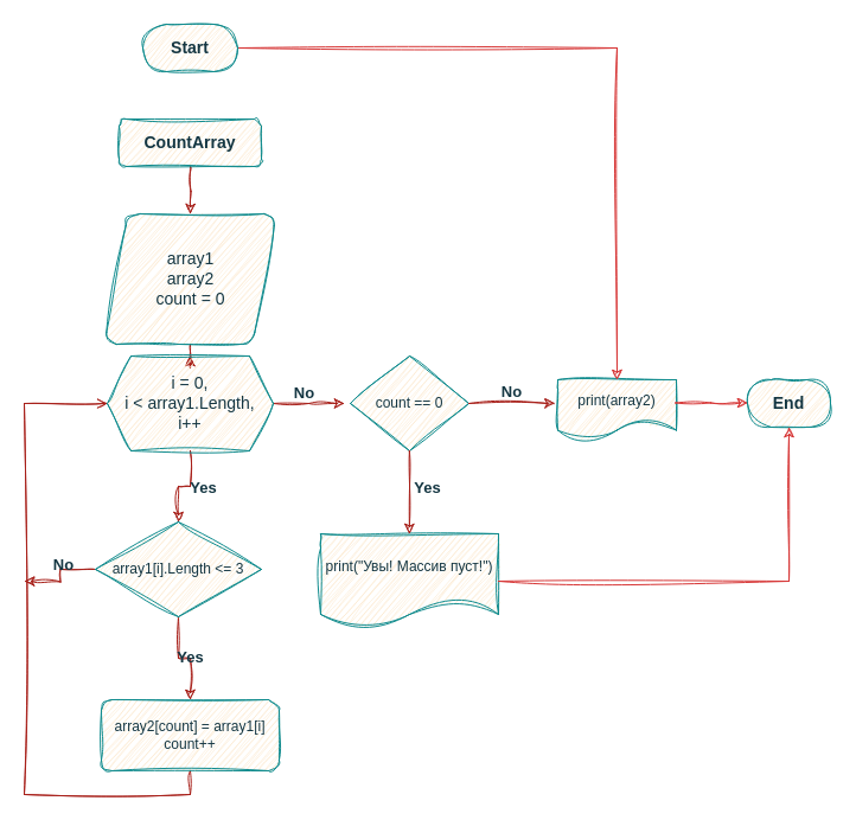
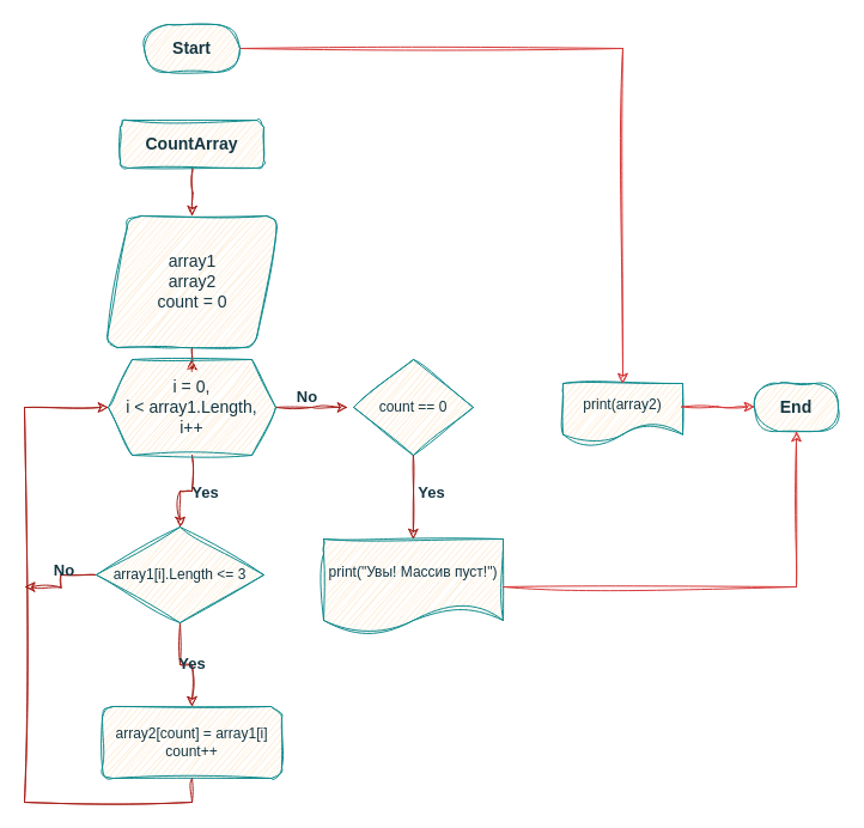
- <mxCell id="23" style="edgeStyle=orthogonalEdgeStyle;rounded=0;orthogonalLoop=1;jettySize=auto;html=1;exitX=1;exitY=0.5;exitDx=0;exitDy=0;entryX=-0.024;entryY=0.399;entryDx=0;entryDy=0;entryPerimeter=0;labelBackgroundColor=none;strokeColor=#A8201A;fontColor=default;sketch=1;curveFitting=1;jiggle=2;" parent="1" source="18" target="20" edge="1"><mxGeometry relative="1" as="geometry"><mxPoint x="450" y="339.71" as="targetPoint" /><mxPoint x="400" y="340" as="sourcePoint" /></mxGeometry></mxCell>
- <mxCell id="24" value="No" style="edgeLabel;html=1;align=center;verticalAlign=middle;resizable=0;points=[];fontStyle=1;fontSize=13;labelBackgroundColor=none;fontColor=#143642;sketch=1;curveFitting=1;jiggle=2;" parent="23" vertex="1" connectable="0"><mxGeometry x="-0.174" y="-1" relative="1" as="geometry"><mxPoint x="5" y="-11" as="offset" /></mxGeometry></mxCell>
- <mxCell id="16" style="edgeStyle=orthogonalEdgeStyle;rounded=0;orthogonalLoop=1;jettySize=auto;html=1;exitX=0.5;exitY=1;exitDx=0;exitDy=0;entryX=0;entryY=0.5;entryDx=0;entryDy=0;labelBackgroundColor=none;strokeColor=#A8201A;fontColor=default;sketch=1;curveFitting=1;jiggle=2;endArrow=open;" parent="1" source="17" target="10" edge="1"><mxGeometry relative="1" as="geometry"><mxPoint x="50" y="340" as="targetPoint" /><Array as="points"><mxPoint x="160" y="670" /><mxPoint x="20" y="670" /><mxPoint x="20" y="340" /></Array></mxGeometry></mxCell>
+ <mxCell id="16" style="edgeStyle=orthogonalEdgeStyle;rounded=0;orthogonalLoop=1;jettySize=auto;html=1;exitX=0.5;exitY=1;exitDx=0;exitDy=0;entryX=0;entryY=0.5;entryDx=0;entryDy=0;labelBackgroundColor=none;strokeColor=#A8201A;fontColor=default;sketch=1;curveFitting=1;jiggle=2;" parent="1" source="17" target="10" edge="1"><mxGeometry relative="1" as="geometry"><mxPoint x="50" y="340" as="targetPoint" /><Array as="points"><mxPoint x="160" y="670" /><mxPoint x="20" y="670" /><mxPoint x="20" y="340" /></Array></mxGeometry></mxCell>
